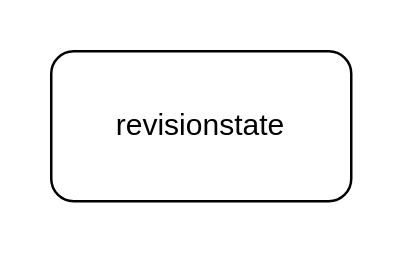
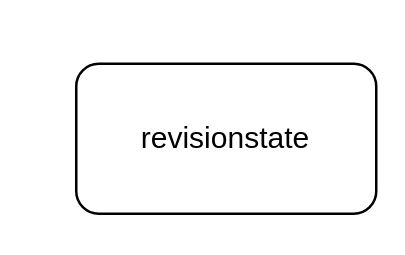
- <mxCell id="2" value="revisionstate" style="rounded=1;whiteSpace=wrap;html=1;" vertex="1" parent="1"><mxGeometry x="20" y="20" width="120" height="60" as="geometry" /></mxCell>
+ <mxCell id="2" value="revisionstate" style="rounded=1;whiteSpace=wrap;html=1;" vertex="1" parent="1"><mxGeometry x="30" y="25" width="120" height="60" as="geometry" /></mxCell>
